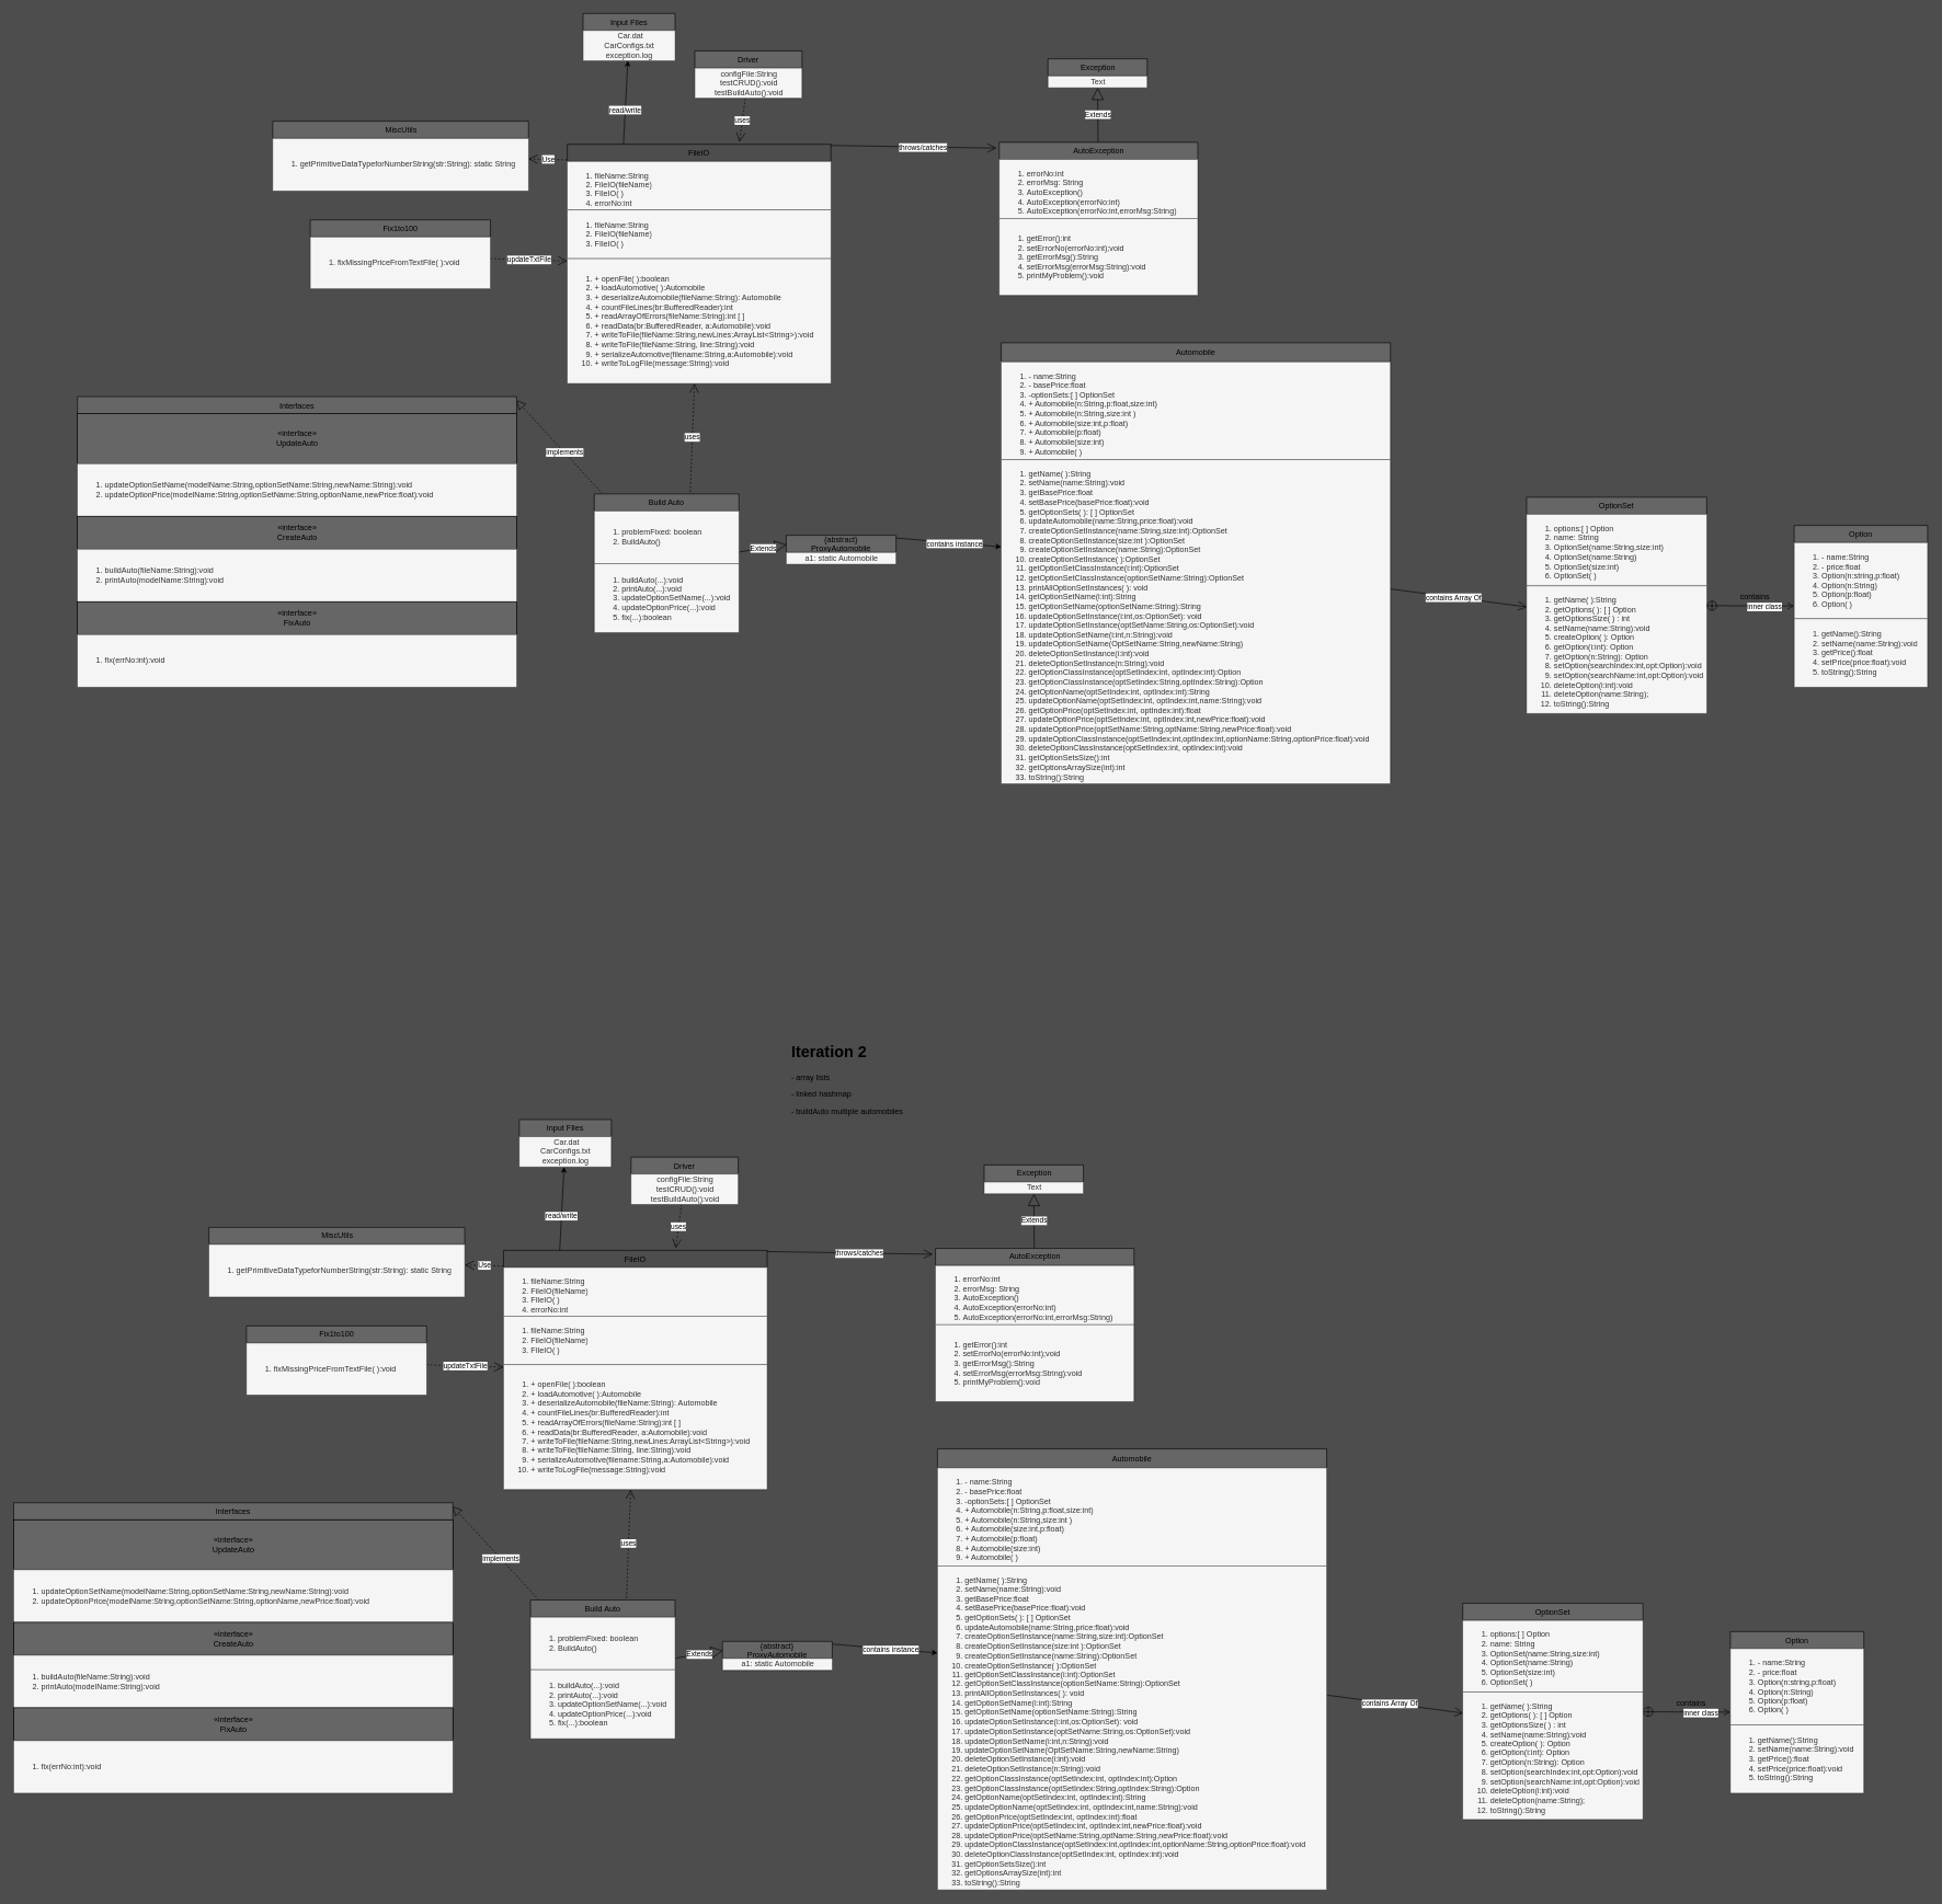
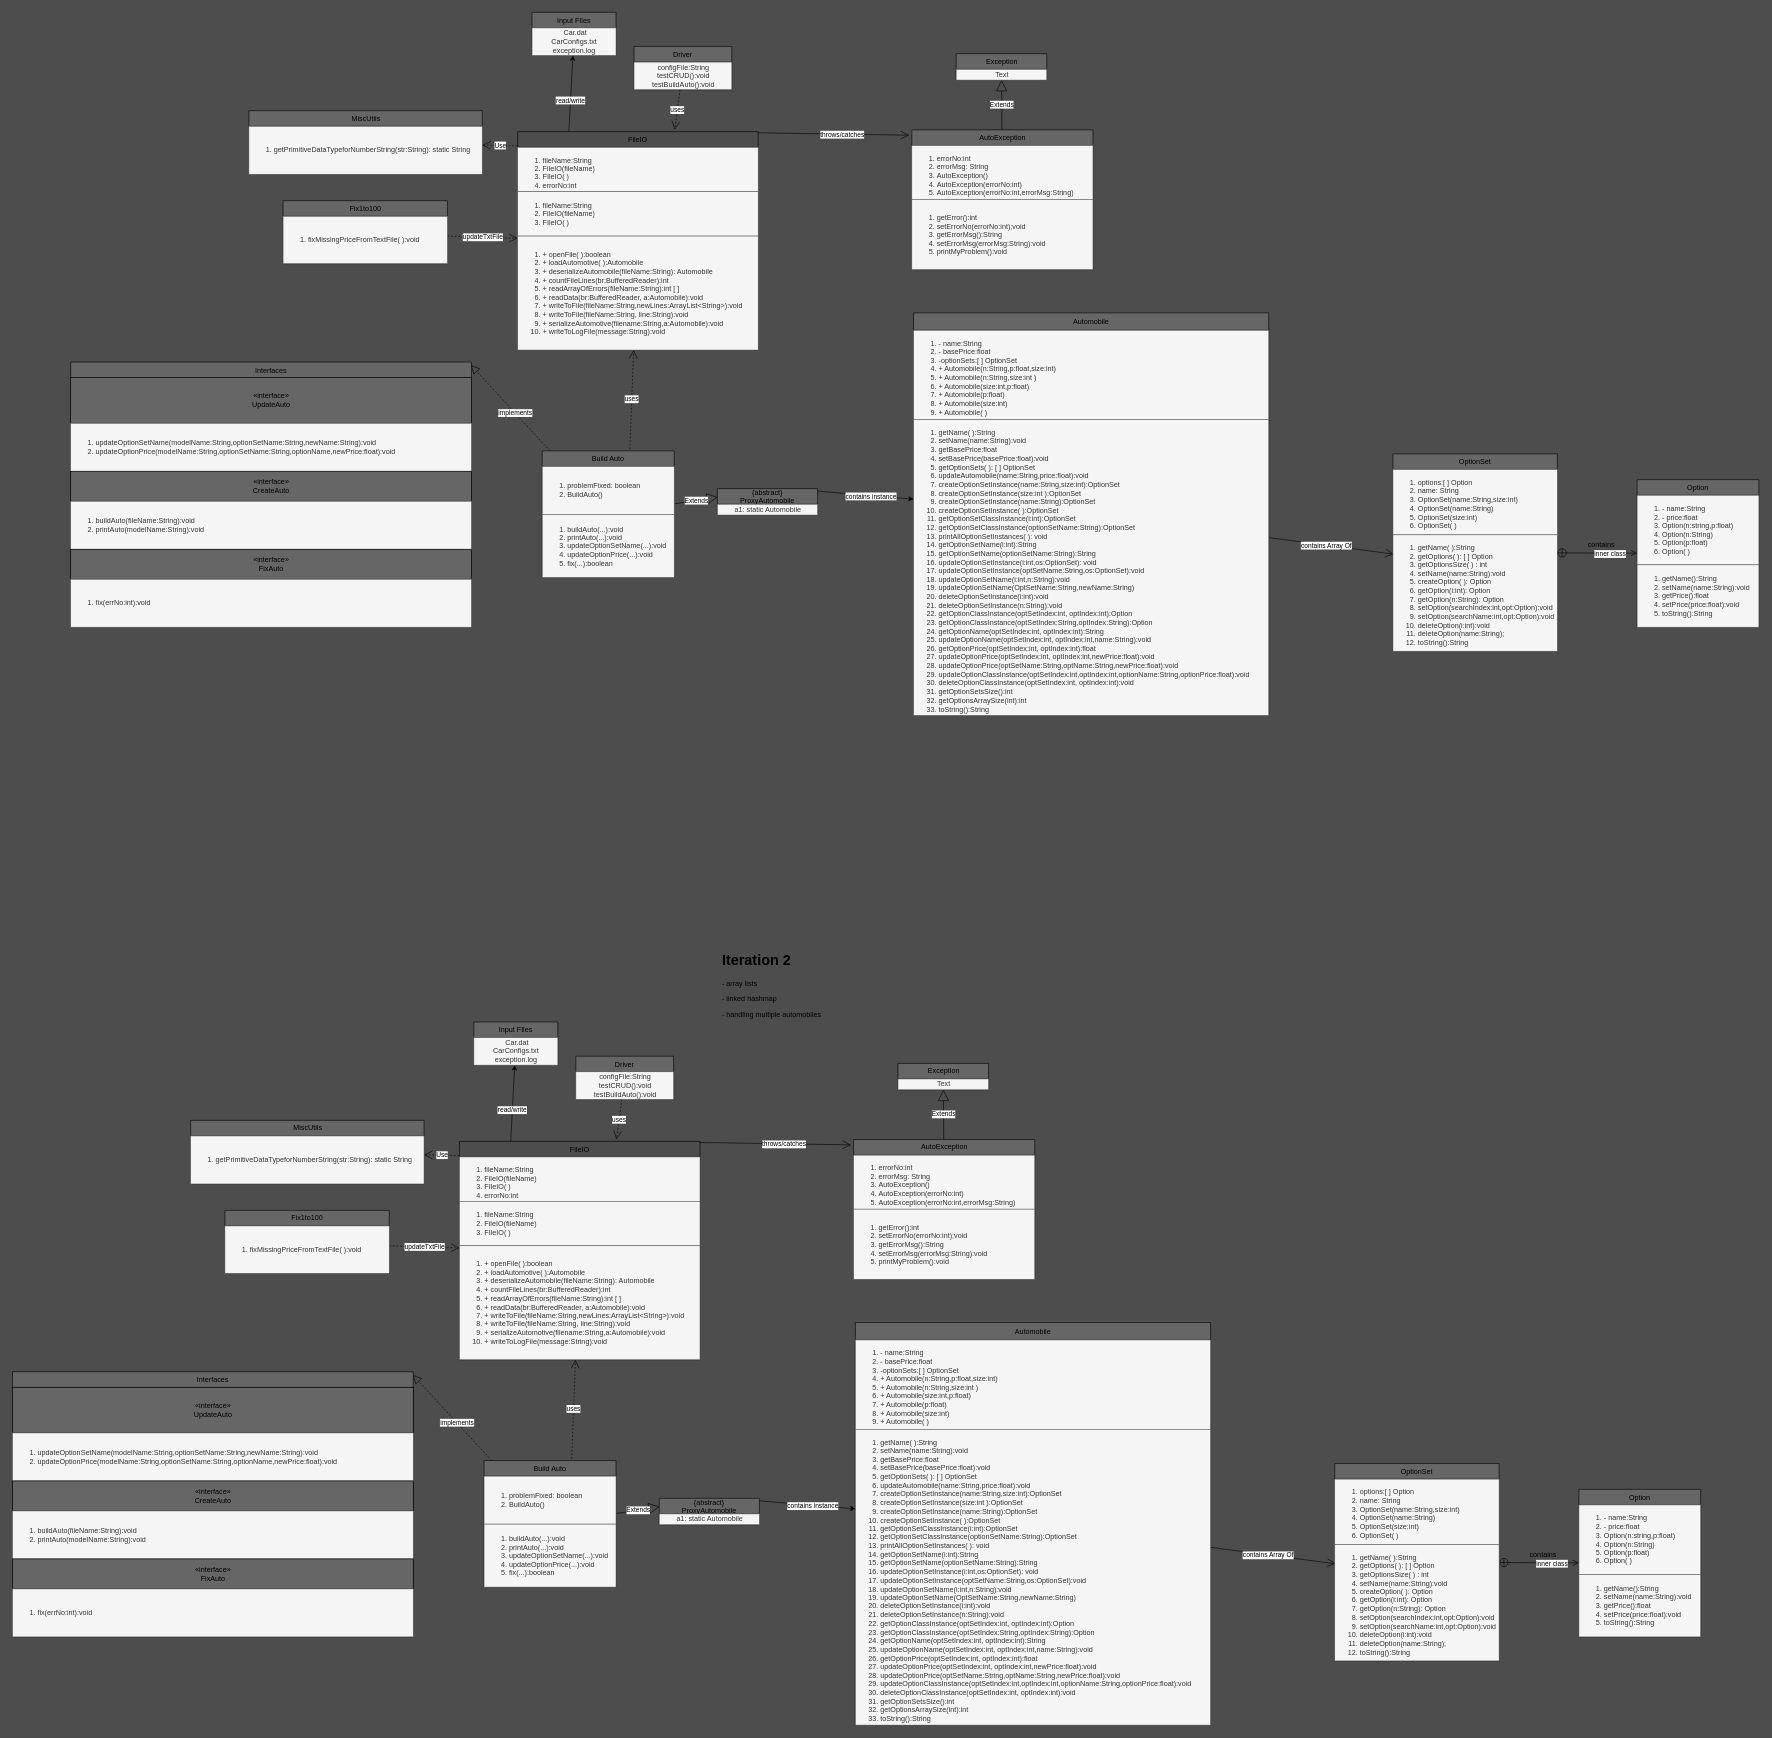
- <mxCell id="116" value="&lt;h1&gt;Iteration 2&lt;/h1&gt;&lt;p&gt;- array lists&lt;/p&gt;&lt;p&gt;- linked hashmap&lt;/p&gt;&lt;p&gt;- buildAuto multiple automobiles&lt;/p&gt;" style="text;html=1;strokeColor=none;fillColor=none;spacing=5;spacingTop=-20;whiteSpace=wrap;overflow=hidden;rounded=0;" vertex="1" parent="1"><mxGeometry x="1198" y="1581" width="190" height="120" as="geometry" /></mxCell>
+ <mxCell id="116" value="&lt;h1&gt;Iteration 2&lt;/h1&gt;&lt;p&gt;- array lists&lt;/p&gt;&lt;p&gt;- linked hashmap&lt;/p&gt;&lt;p&gt;- handling multiple automobiles&lt;/p&gt;" style="text;html=1;strokeColor=none;fillColor=none;spacing=5;spacingTop=-20;whiteSpace=wrap;overflow=hidden;rounded=0;" vertex="1" parent="1"><mxGeometry x="1198" y="1581" width="190" height="120" as="geometry" /></mxCell>
